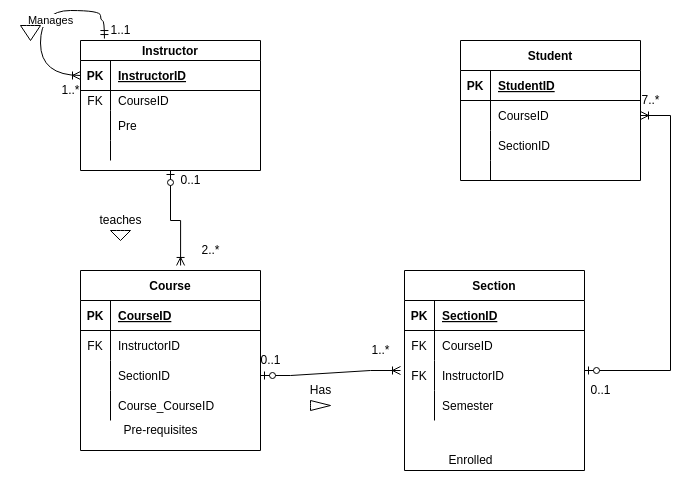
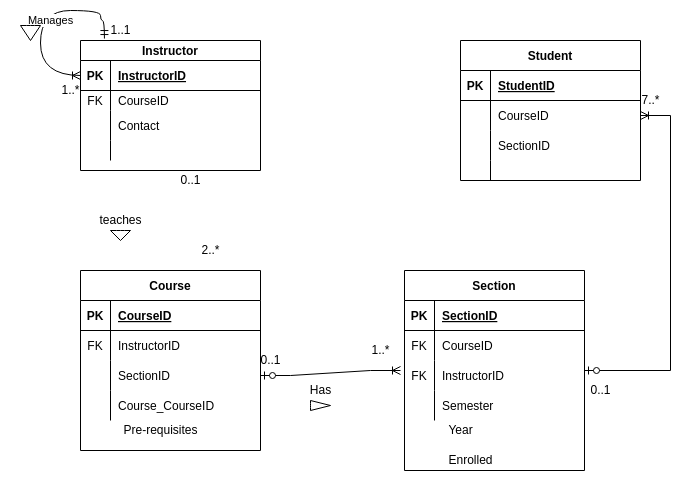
- <mxCell id="11" value="Pre" style="shape=partialRectangle;connectable=0;fillColor=none;top=0;left=0;bottom=0;right=0;align=left;spacingLeft=6;overflow=hidden;" vertex="1" parent="9"><mxGeometry x="30" width="150" height="30" as="geometry"><mxRectangle width="150" height="30" as="alternateBounds" /></mxGeometry></mxCell>
+ <mxCell id="11" value="Contact" style="shape=partialRectangle;connectable=0;fillColor=none;top=0;left=0;bottom=0;right=0;align=left;spacingLeft=6;overflow=hidden;" vertex="1" parent="9"><mxGeometry x="30" width="150" height="30" as="geometry"><mxRectangle width="150" height="30" as="alternateBounds" /></mxGeometry></mxCell>
- <mxCell id="33" value="" style="edgeStyle=orthogonalEdgeStyle;fontSize=12;html=1;endArrow=ERoneToMany;startArrow=ERzeroToOne;rounded=0;elbow=vertical;exitX=0.5;exitY=1;exitDx=0;exitDy=0;entryX=0.556;entryY=-0.028;entryDx=0;entryDy=0;entryPerimeter=0;" edge="1" parent="1" source="2" target="19"><mxGeometry width="100" height="100" relative="1" as="geometry"><mxPoint x="350" y="350" as="sourcePoint" /><mxPoint x="450" y="250" as="targetPoint" /><Array as="points"><mxPoint x="170" y="220" /><mxPoint x="180" y="220" /></Array></mxGeometry></mxCell>
+ <mxCell id="52" value="Year" style="text;html=1;align=center;verticalAlign=middle;resizable=0;points=[];autosize=1;strokeColor=none;fillColor=none;" vertex="1" parent="1"><mxGeometry x="440" y="420" width="40" height="20" as="geometry" /></mxCell>
